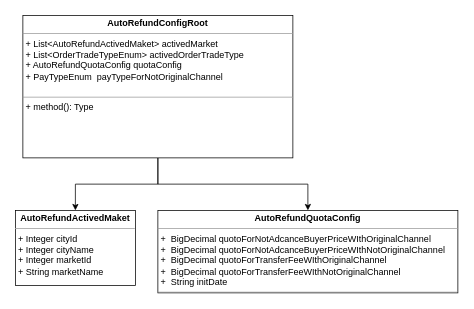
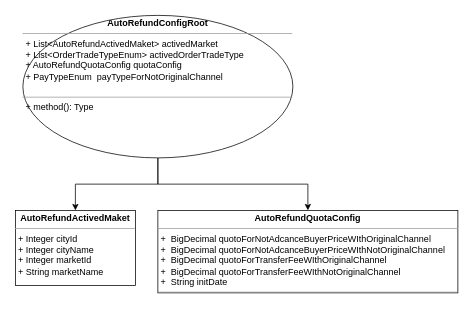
- <mxCell id="4" value="&lt;p style=&quot;margin:0px;margin-top:4px;text-align:center;&quot;&gt;&lt;b&gt;AutoRefundConfigRoot&lt;/b&gt;&lt;br&gt;&lt;/p&gt;&lt;hr size=&quot;1&quot;&gt;&lt;p style=&quot;margin:0px;margin-left:4px;&quot;&gt;+ List&amp;lt;AutoRefundActivedMaket&amp;gt; activedMarket&lt;br&gt;+ List&amp;lt;OrderTradeTypeEnum&amp;gt; activedOrderTradeType&lt;br&gt;+ AutoRefundQuotaConfig quotaConfig&lt;br&gt;+ PayTypeEnum&amp;nbsp; payTypeForNotOriginalChannel&lt;br&gt;&lt;/p&gt;&lt;p style=&quot;margin:0px;margin-left:4px;&quot;&gt;&lt;b&gt;&lt;br&gt;&lt;/b&gt;&lt;/p&gt;&lt;hr size=&quot;1&quot;&gt;&lt;p style=&quot;margin:0px;margin-left:4px;&quot;&gt;+ method(): Type&lt;/p&gt;" style="verticalAlign=top;align=left;overflow=fill;fontSize=12;fontFamily=Helvetica;html=1;" vertex="1" parent="1"><mxGeometry x="30" y="20" width="360" height="190" as="geometry" /></mxCell>
+ <mxCell id="4" value="&lt;p style=&quot;margin:0px;margin-top:4px;text-align:center;&quot;&gt;&lt;b&gt;AutoRefundConfigRoot&lt;/b&gt;&lt;br&gt;&lt;/p&gt;&lt;hr size=&quot;1&quot;&gt;&lt;p style=&quot;margin:0px;margin-left:4px;&quot;&gt;+ List&amp;lt;AutoRefundActivedMaket&amp;gt; activedMarket&lt;br&gt;+ List&amp;lt;OrderTradeTypeEnum&amp;gt; activedOrderTradeType&lt;br&gt;+ AutoRefundQuotaConfig quotaConfig&lt;br&gt;+ PayTypeEnum&amp;nbsp; payTypeForNotOriginalChannel&lt;br&gt;&lt;/p&gt;&lt;p style=&quot;margin:0px;margin-left:4px;&quot;&gt;&lt;b&gt;&lt;br&gt;&lt;/b&gt;&lt;/p&gt;&lt;hr size=&quot;1&quot;&gt;&lt;p style=&quot;margin:0px;margin-left:4px;&quot;&gt;+ method(): Type&lt;/p&gt;" style="ellipse;verticalAlign=top;align=left;overflow=fill;fontSize=12;fontFamily=Helvetica;html=1;" vertex="1" parent="1"><mxGeometry x="30" y="20" width="360" height="190" as="geometry" /></mxCell>
